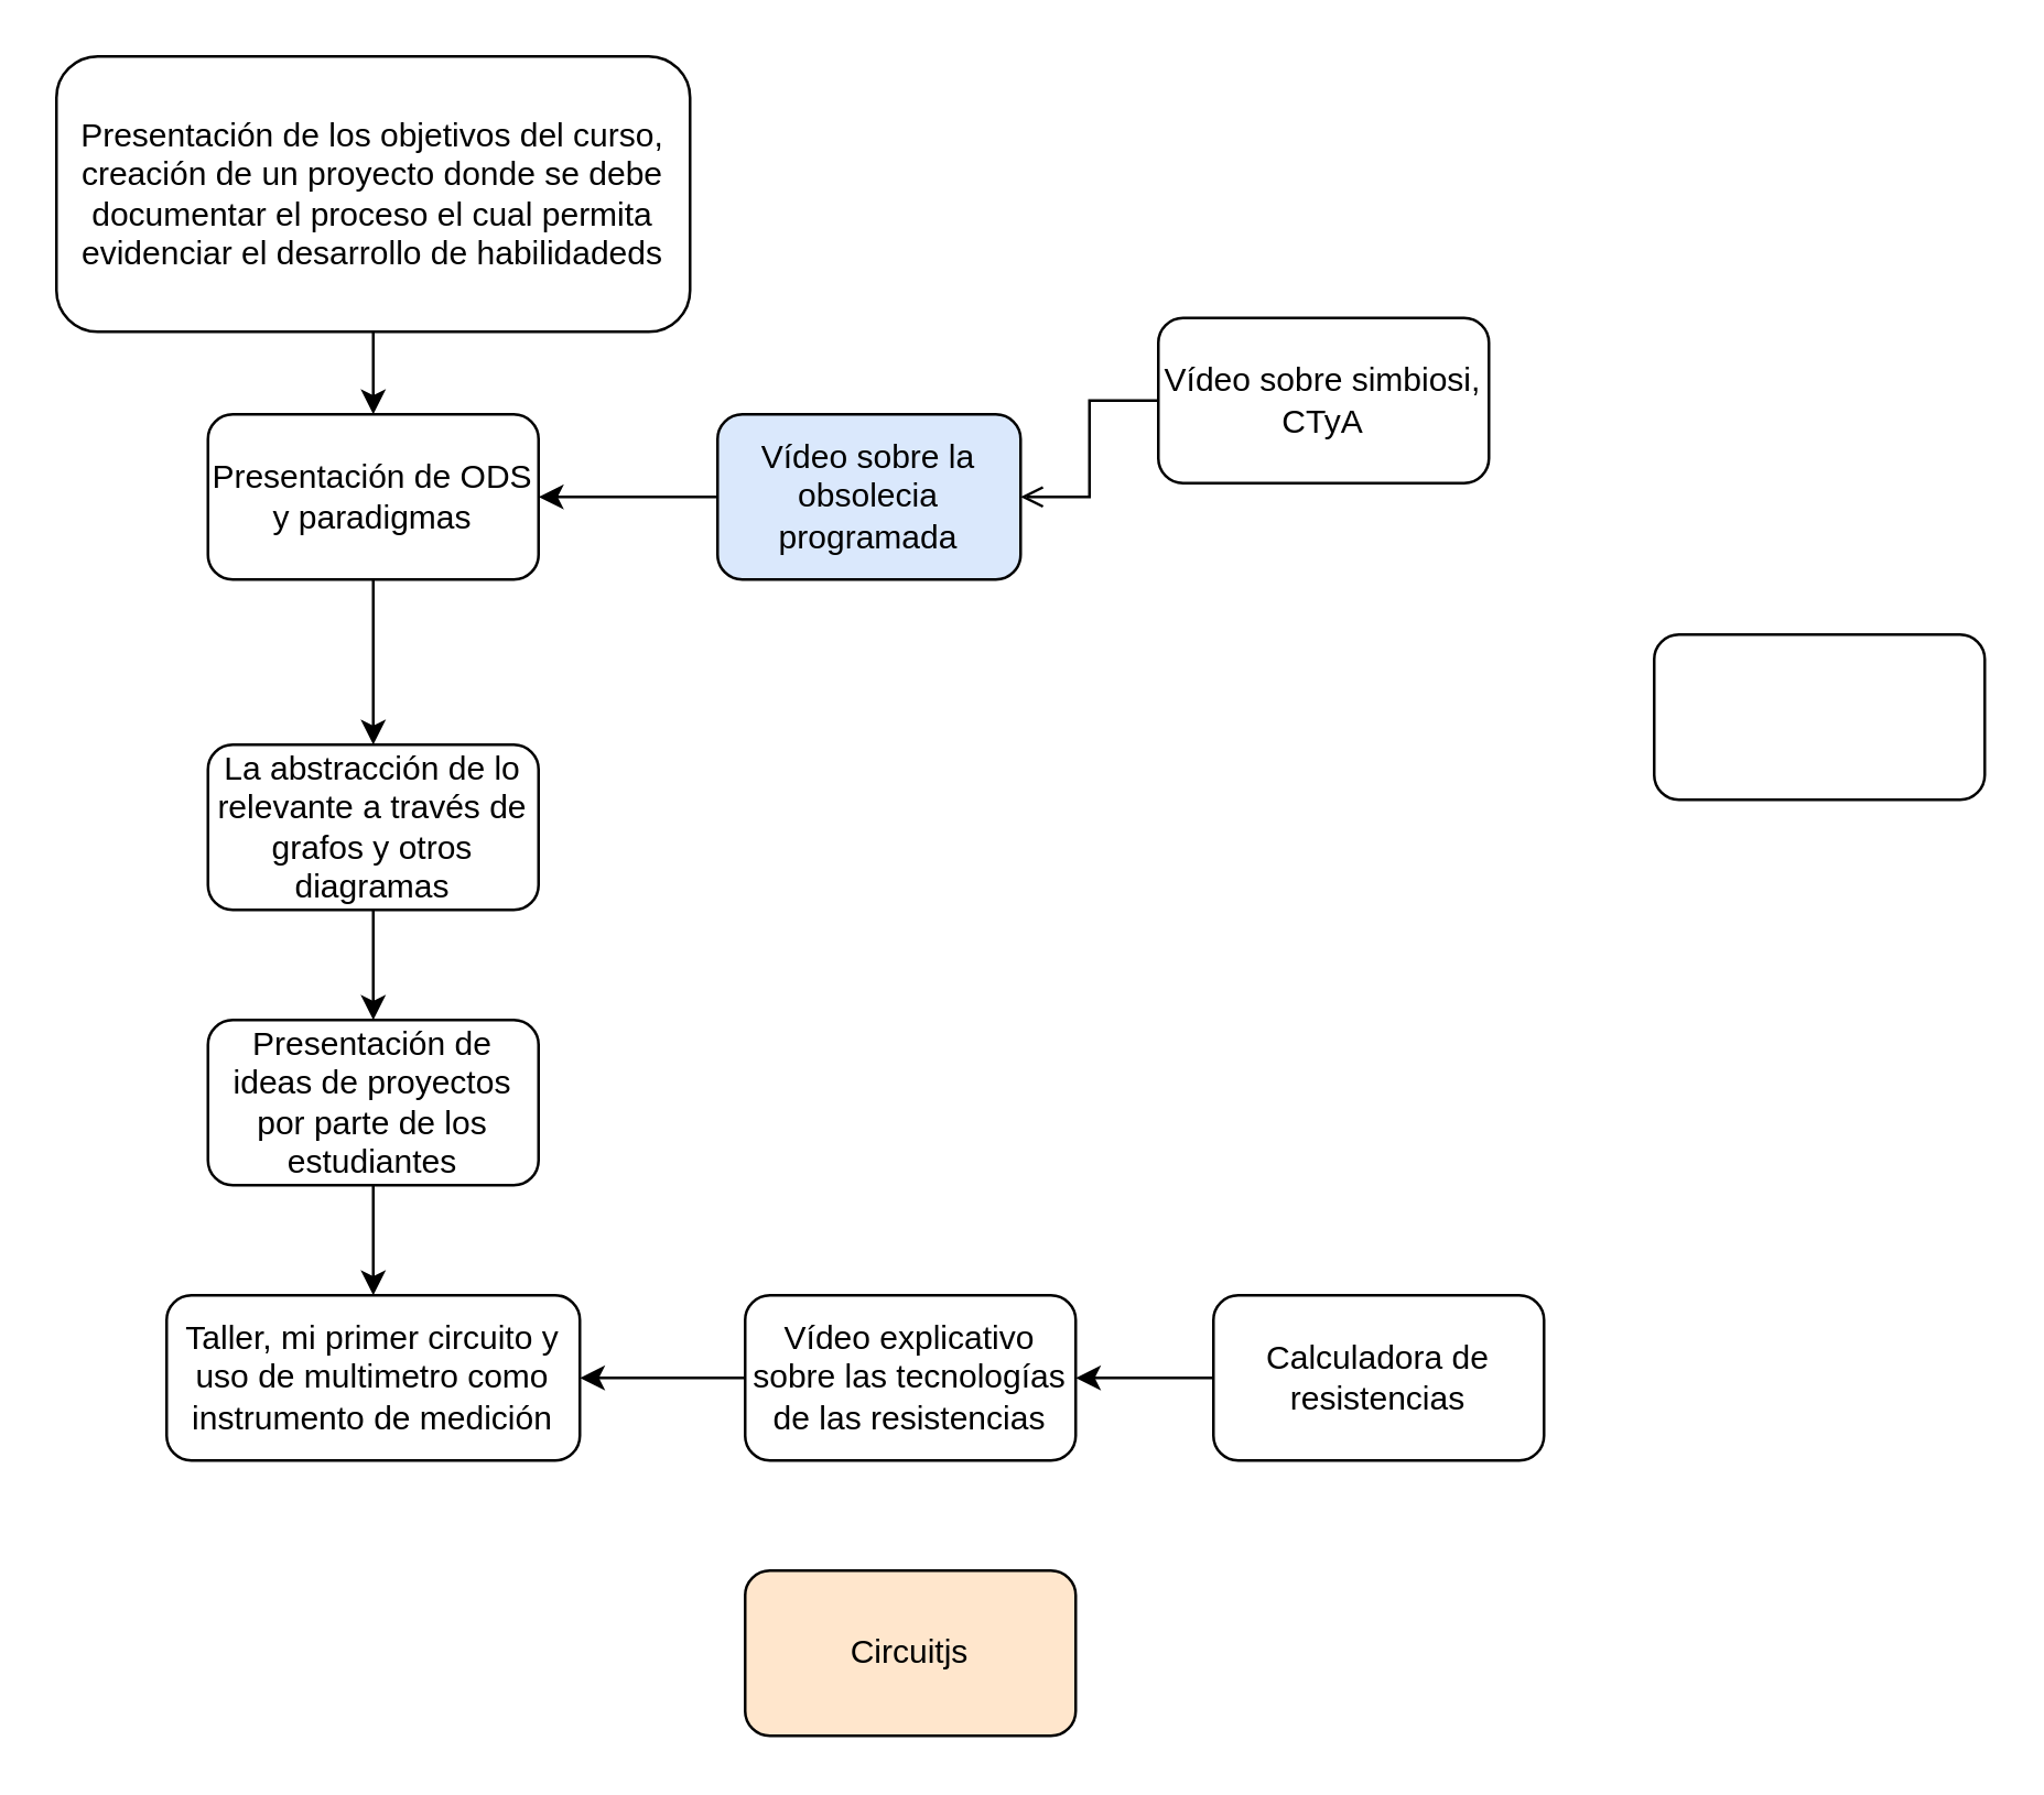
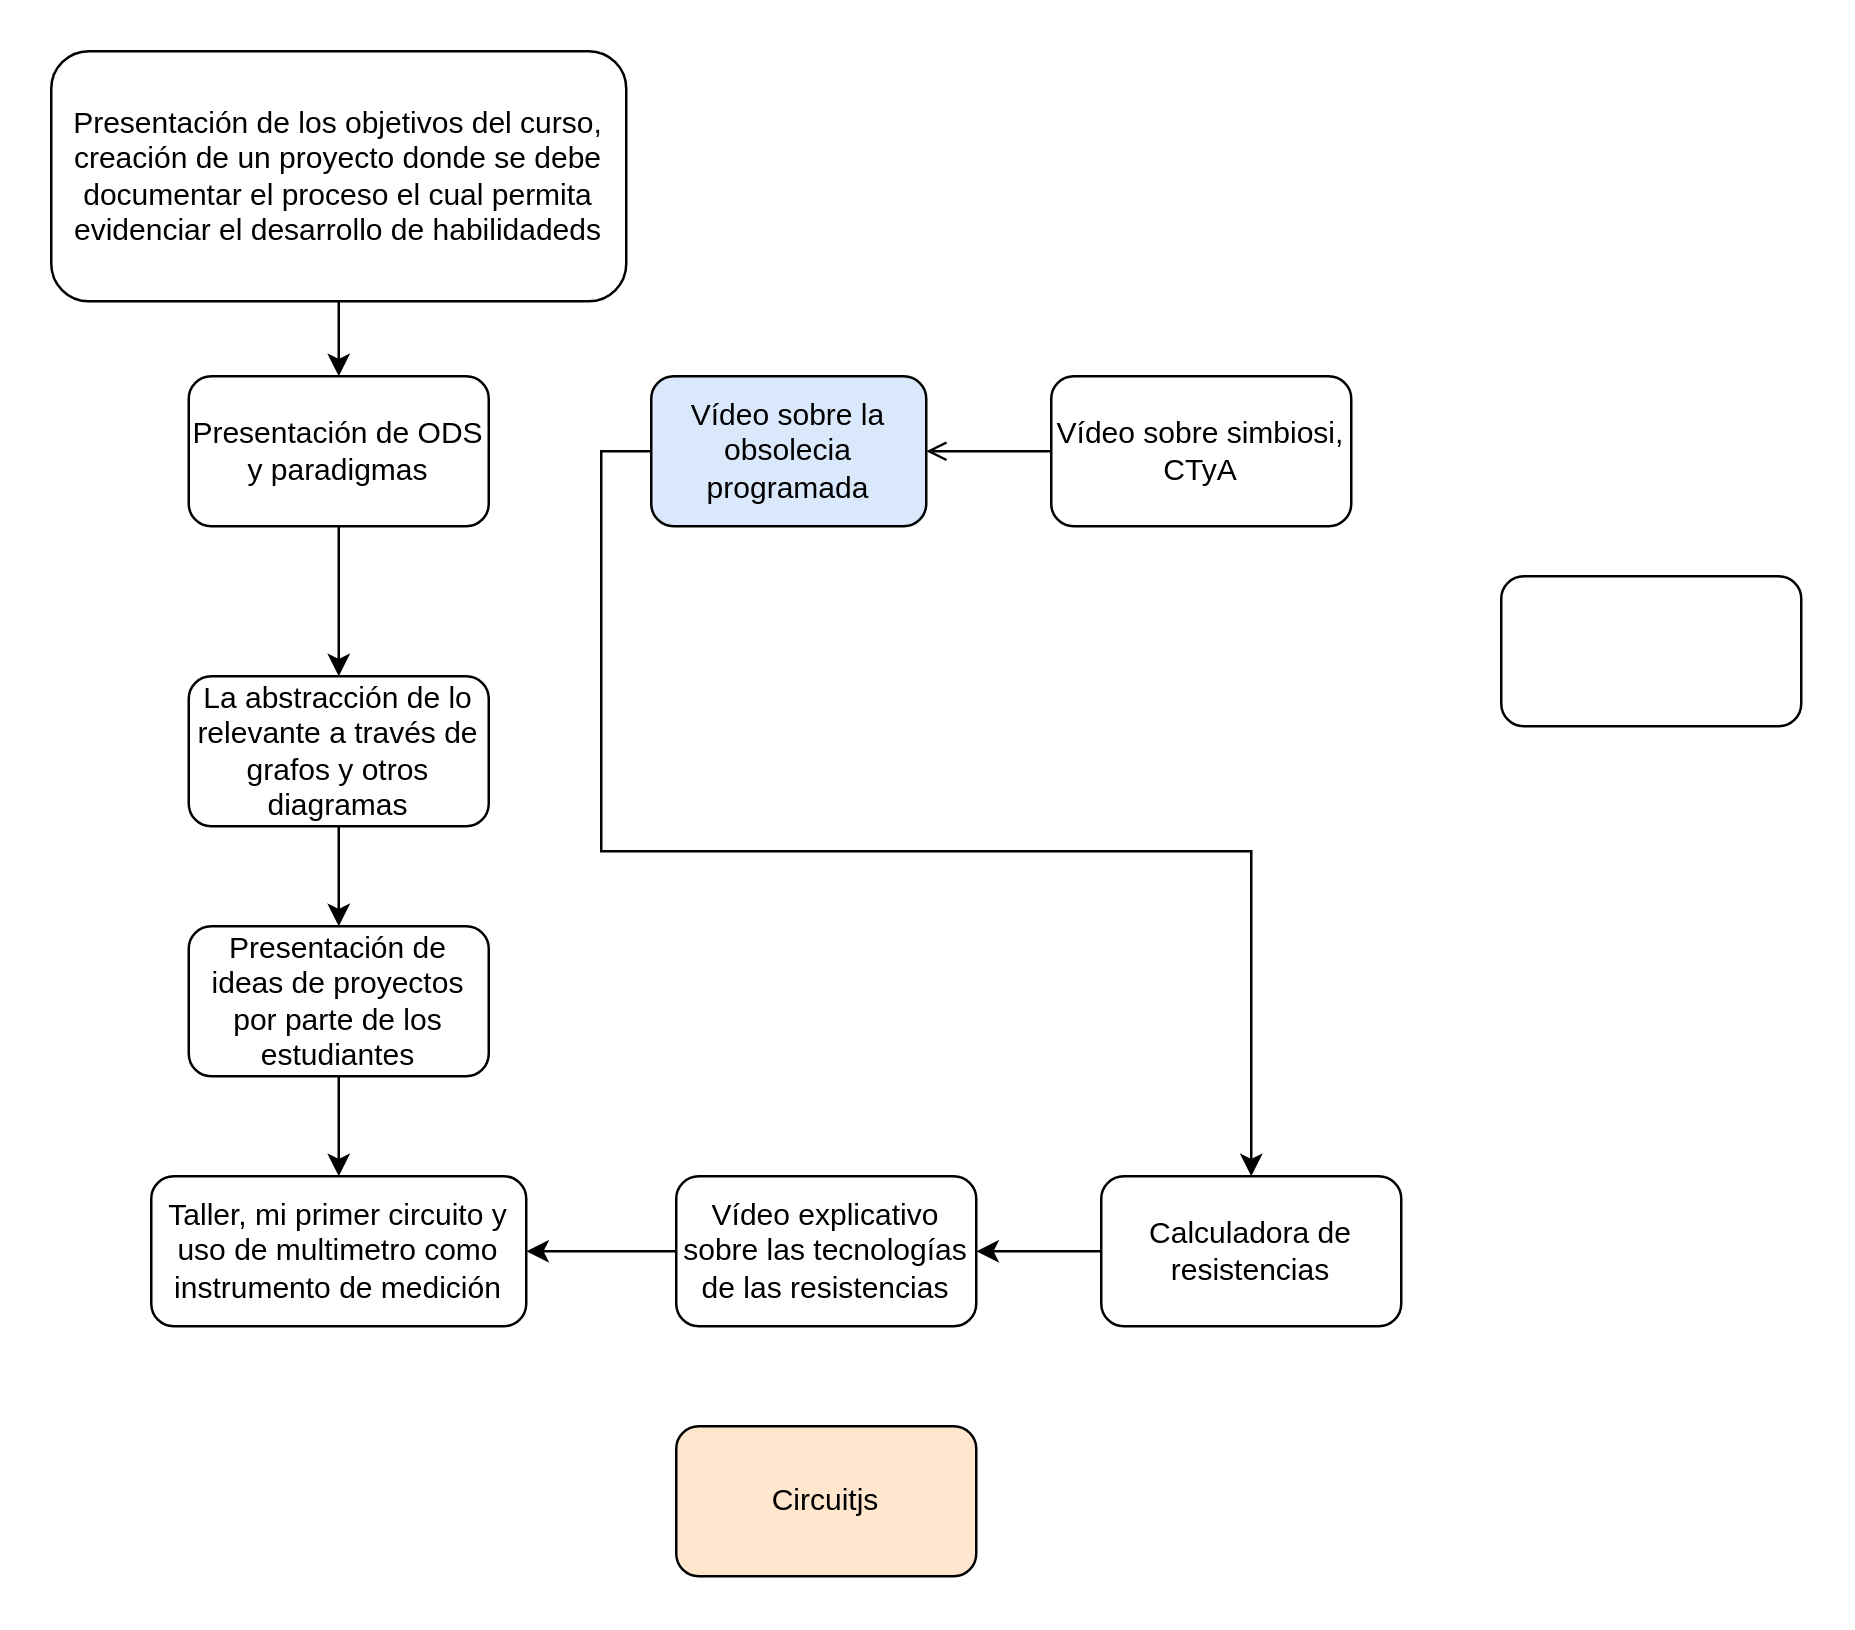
- <mxCell id="7" value="Vídeo sobre simbiosi, CTyA" style="rounded=1;whiteSpace=wrap;html=1;" vertex="1" parent="1"><mxGeometry x="420" y="115" width="120" height="60" as="geometry" /></mxCell>
+ <mxCell id="7" value="Vídeo sobre simbiosi, CTyA" style="rounded=1;whiteSpace=wrap;html=1;" vertex="1" parent="1"><mxGeometry x="420" y="150" width="120" height="60" as="geometry" /></mxCell>
- <mxCell id="9" style="edgeStyle=orthogonalEdgeStyle;rounded=0;orthogonalLoop=1;jettySize=auto;html=1;exitX=0;exitY=0.5;exitDx=0;exitDy=0;entryX=1;entryY=0.5;entryDx=0;entryDy=0;" edge="1" parent="1" source="10" target="5"><mxGeometry relative="1" as="geometry" /></mxCell>
+ <mxCell id="9" style="edgeStyle=orthogonalEdgeStyle;rounded=0;orthogonalLoop=1;jettySize=auto;html=1;exitX=0;exitY=0.5;exitDx=0;exitDy=0;" edge="1" parent="1" source="10" target="19"><mxGeometry relative="1" as="geometry" /></mxCell>
